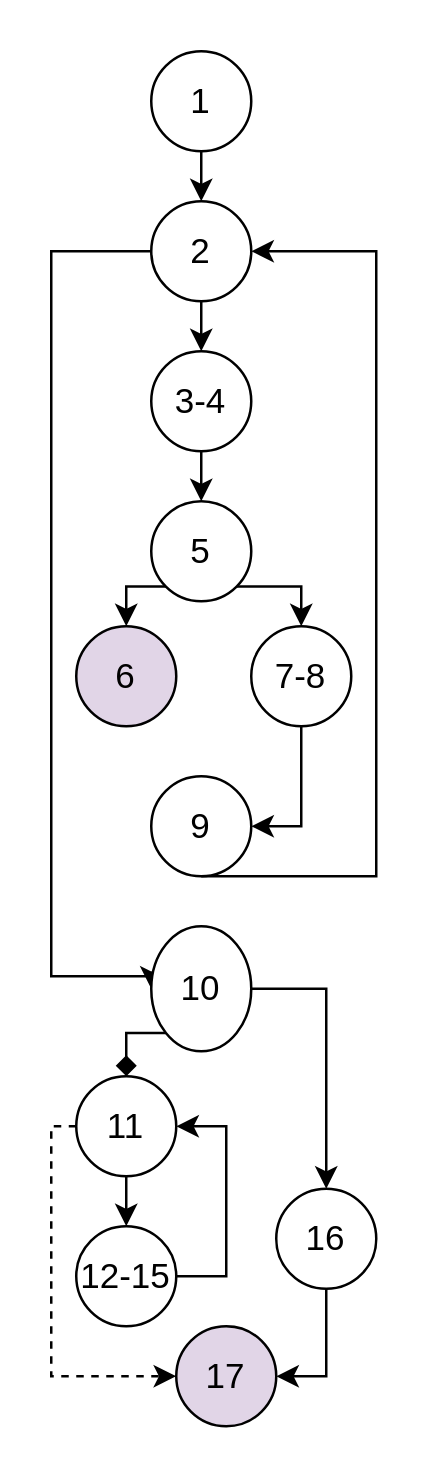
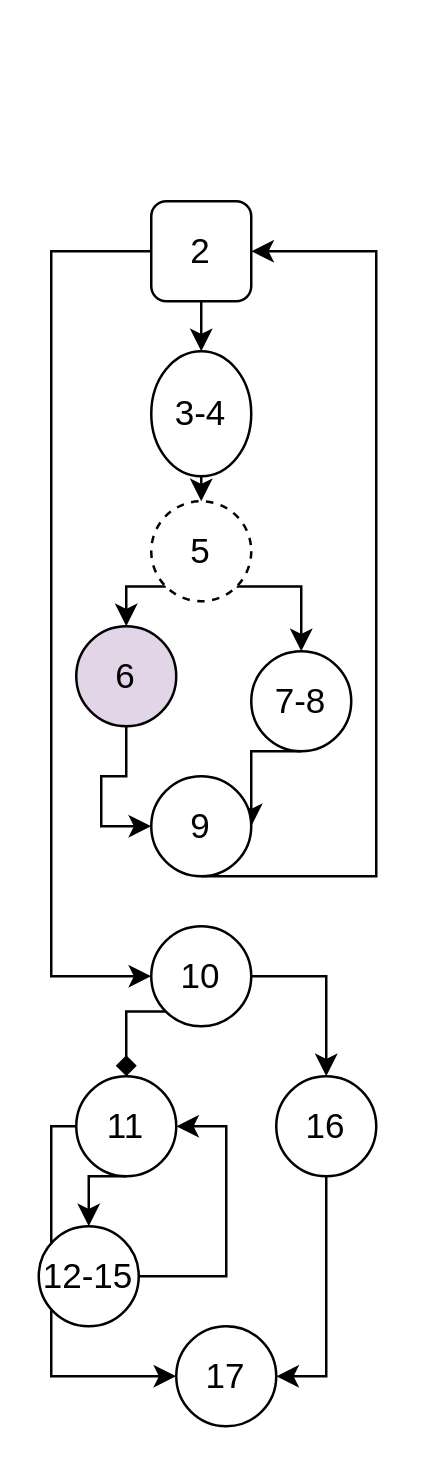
- <mxCell id="3" value="&lt;font style=&quot;font-size: 14px;&quot;&gt;1&lt;/font&gt;" style="ellipse;whiteSpace=wrap;html=1;" parent="1" vertex="1"><mxGeometry x="60" y="20" width="40" height="40" as="geometry" /></mxCell>
- <mxCell id="2" style="edgeStyle=orthogonalEdgeStyle;rounded=0;orthogonalLoop=1;jettySize=auto;html=1;exitX=0.5;exitY=1;exitDx=0;exitDy=0;entryX=0.5;entryY=0;entryDx=0;entryDy=0;fontSize=14;" parent="1" source="3" target="6" edge="1"><mxGeometry relative="1" as="geometry" /></mxCell>
- <mxCell id="6" value="&lt;span style=&quot;font-size: 14px;&quot;&gt;2&lt;/span&gt;" style="ellipse;whiteSpace=wrap;html=1;" parent="1" vertex="1"><mxGeometry x="60" y="80" width="40" height="40" as="geometry" /></mxCell>
+ <mxCell id="6" value="&lt;span style=&quot;font-size: 14px;&quot;&gt;2&lt;/span&gt;" style="whiteSpace=wrap;html=1;rounded=1;" parent="1" vertex="1"><mxGeometry x="60" y="80" width="40" height="40" as="geometry" /></mxCell>
- <mxCell id="8" value="&lt;span style=&quot;font-size: 14px;&quot;&gt;3-4&lt;/span&gt;" style="ellipse;whiteSpace=wrap;html=1;" parent="1" vertex="1"><mxGeometry x="60" y="140" width="40" height="40" as="geometry" /></mxCell>
+ <mxCell id="8" value="&lt;span style=&quot;font-size: 14px;&quot;&gt;3-4&lt;/span&gt;" style="ellipse;whiteSpace=wrap;html=1;" parent="1" vertex="1"><mxGeometry x="60" y="140" width="40" height="50" as="geometry" /></mxCell>
- <mxCell id="11" value="&lt;span style=&quot;font-size: 14px;&quot;&gt;5&lt;/span&gt;" style="ellipse;whiteSpace=wrap;html=1;" parent="1" vertex="1"><mxGeometry x="60" y="200" width="40" height="40" as="geometry" /></mxCell>
+ <mxCell id="11" value="&lt;span style=&quot;font-size: 14px;&quot;&gt;5&lt;/span&gt;" style="ellipse;whiteSpace=wrap;html=1;dashed=1;" parent="1" vertex="1"><mxGeometry x="60" y="200" width="40" height="40" as="geometry" /></mxCell>
- <mxCell id="13" value="&lt;span style=&quot;font-size: 14px;&quot;&gt;7-8&lt;/span&gt;" style="ellipse;whiteSpace=wrap;html=1;" parent="1" vertex="1"><mxGeometry x="100" y="250" width="40" height="40" as="geometry" /></mxCell>
+ <mxCell id="13" value="&lt;span style=&quot;font-size: 14px;&quot;&gt;7-8&lt;/span&gt;" style="ellipse;whiteSpace=wrap;html=1;" parent="1" vertex="1"><mxGeometry x="100" y="260" width="40" height="40" as="geometry" /></mxCell>
+ <mxCell id="14" style="edgeStyle=orthogonalEdgeStyle;rounded=0;orthogonalLoop=1;jettySize=auto;html=1;exitX=0.5;exitY=1;exitDx=0;exitDy=0;entryX=0;entryY=0.5;entryDx=0;entryDy=0;" edge="1" parent="1" source="15" target="17"><mxGeometry relative="1" as="geometry" /></mxCell>
- <mxCell id="20" value="&lt;span style=&quot;font-size: 14px;&quot;&gt;10&lt;/span&gt;" style="ellipse;whiteSpace=wrap;html=1;" vertex="1" parent="1"><mxGeometry x="60" y="370" width="40" height="50" as="geometry" /></mxCell>
+ <mxCell id="20" value="&lt;span style=&quot;font-size: 14px;&quot;&gt;10&lt;/span&gt;" style="ellipse;whiteSpace=wrap;html=1;" vertex="1" parent="1"><mxGeometry x="60" y="370" width="40" height="40" as="geometry" /></mxCell>
- <mxCell id="22" value="&lt;span style=&quot;font-size: 14px;&quot;&gt;16&lt;/span&gt;" style="ellipse;whiteSpace=wrap;html=1;" vertex="1" parent="1"><mxGeometry x="110" y="475" width="40" height="40" as="geometry" /></mxCell>
+ <mxCell id="22" value="&lt;span style=&quot;font-size: 14px;&quot;&gt;16&lt;/span&gt;" style="ellipse;whiteSpace=wrap;html=1;" vertex="1" parent="1"><mxGeometry x="110" y="430" width="40" height="40" as="geometry" /></mxCell>
- <mxCell id="27" value="&lt;span style=&quot;font-size: 14px;&quot;&gt;12-15&lt;/span&gt;" style="ellipse;whiteSpace=wrap;html=1;" vertex="1" parent="1"><mxGeometry x="30" y="490" width="40" height="40" as="geometry" /></mxCell>
+ <mxCell id="27" value="&lt;span style=&quot;font-size: 14px;&quot;&gt;12-15&lt;/span&gt;" style="ellipse;whiteSpace=wrap;html=1;" vertex="1" parent="1"><mxGeometry x="15" y="490" width="40" height="40" as="geometry" /></mxCell>
- <mxCell id="24" style="edgeStyle=orthogonalEdgeStyle;rounded=0;orthogonalLoop=1;jettySize=auto;html=1;exitX=0;exitY=0.5;exitDx=0;exitDy=0;entryX=0;entryY=0.5;entryDx=0;entryDy=0;dashed=1;" edge="1" parent="1" source="25" target="28"><mxGeometry relative="1" as="geometry"><Array as="points"><mxPoint x="20" y="450" /><mxPoint x="20" y="550" /></Array></mxGeometry></mxCell>
+ <mxCell id="24" style="edgeStyle=orthogonalEdgeStyle;rounded=0;orthogonalLoop=1;jettySize=auto;html=1;exitX=0;exitY=0.5;exitDx=0;exitDy=0;entryX=0;entryY=0.5;entryDx=0;entryDy=0;" edge="1" parent="1" source="25" target="28"><mxGeometry relative="1" as="geometry"><Array as="points"><mxPoint x="20" y="450" /><mxPoint x="20" y="550" /></Array></mxGeometry></mxCell>
- <mxCell id="28" value="&lt;span style=&quot;font-size: 14px;&quot;&gt;17&lt;/span&gt;" style="ellipse;whiteSpace=wrap;html=1;fillColor=#e1d5e7;" vertex="1" parent="1"><mxGeometry x="70" y="530" width="40" height="40" as="geometry" /></mxCell>
+ <mxCell id="28" value="&lt;span style=&quot;font-size: 14px;&quot;&gt;17&lt;/span&gt;" style="ellipse;whiteSpace=wrap;html=1;" vertex="1" parent="1"><mxGeometry x="70" y="530" width="40" height="40" as="geometry" /></mxCell>
